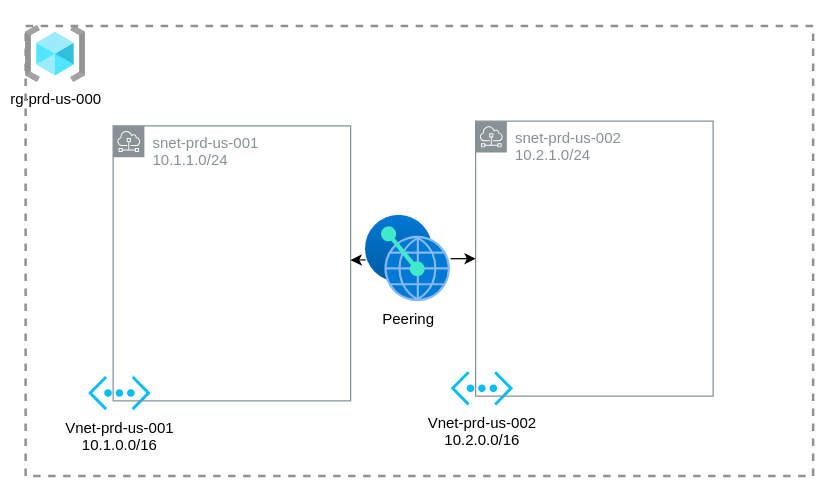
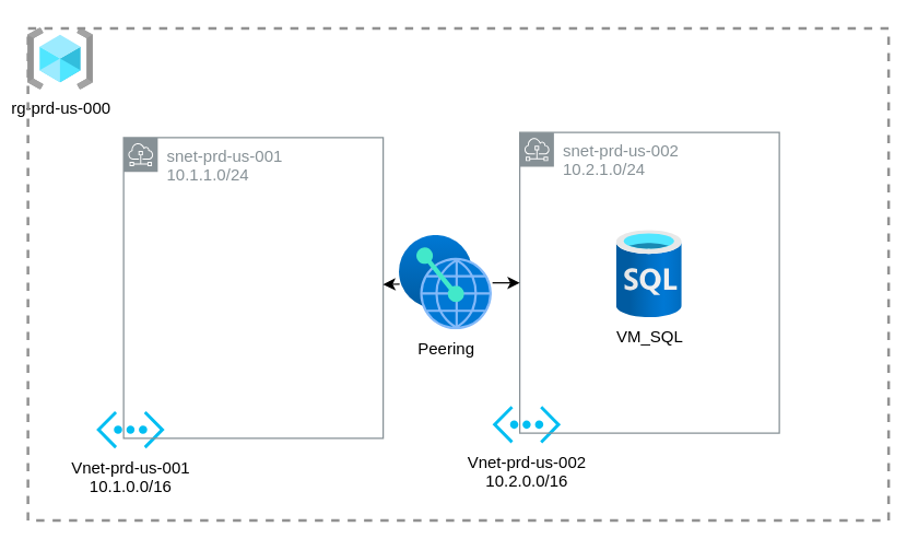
+ <mxCell id="11" value="VM_SQL" style="aspect=fixed;html=1;points=[];align=center;image;fontSize=12;image=img/lib/azure2/databases/SQL_Database.svg;" vertex="1" parent="3"><mxGeometry x="431" y="148" width="48" height="64" as="geometry" /></mxCell>
